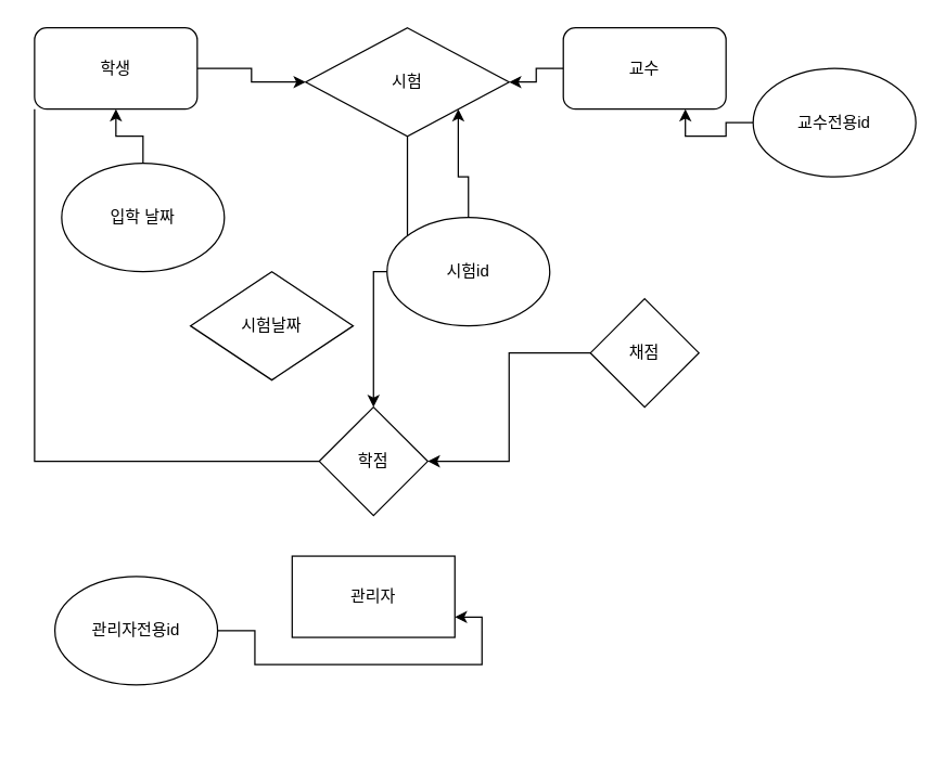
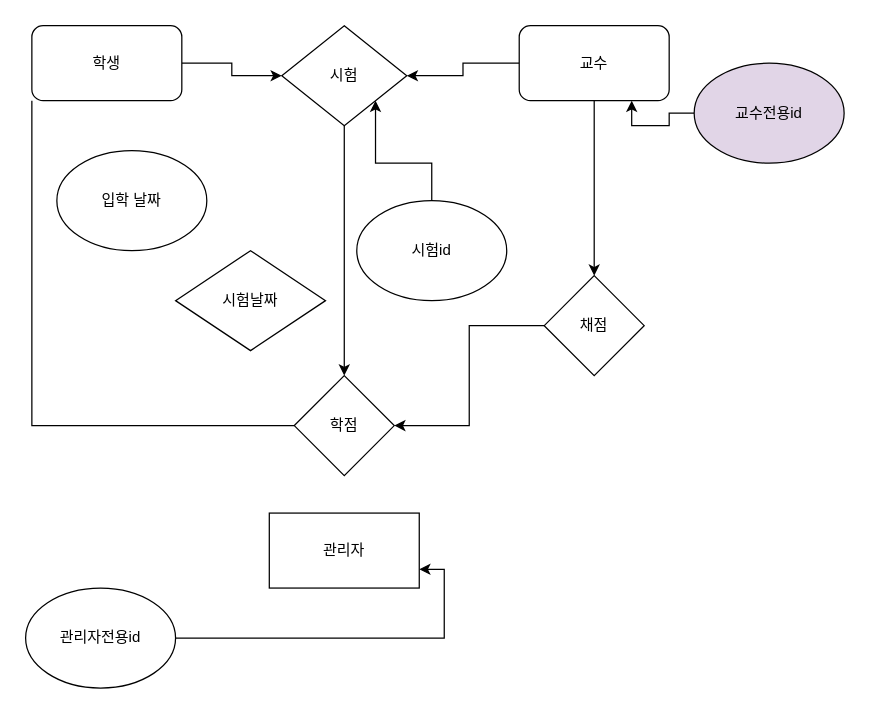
- <mxCell id="15" value="시험" style="rhombus;whiteSpace=wrap;html=1;" vertex="1" parent="1"><mxGeometry x="225" y="20" width="150" height="80" as="geometry" /></mxCell>
+ <mxCell id="15" value="시험" style="rhombus;whiteSpace=wrap;html=1;" vertex="1" parent="1"><mxGeometry x="225" y="20" width="100" height="80" as="geometry" /></mxCell>
- <mxCell id="11" value="교수전용id" style="ellipse;whiteSpace=wrap;html=1;" vertex="1" parent="1"><mxGeometry x="555" y="50" width="120" height="80" as="geometry" /></mxCell>
+ <mxCell id="11" value="교수전용id" style="ellipse;whiteSpace=wrap;html=1;fillColor=#e1d5e7;" vertex="1" parent="1"><mxGeometry x="555" y="50" width="120" height="80" as="geometry" /></mxCell>
- <mxCell id="8" style="edgeStyle=orthogonalEdgeStyle;rounded=0;orthogonalLoop=1;jettySize=auto;html=1;" edge="1" parent="1" source="9" target="3"><mxGeometry relative="1" as="geometry" /></mxCell>
+ <mxCell id="5" style="edgeStyle=orthogonalEdgeStyle;rounded=0;orthogonalLoop=1;jettySize=auto;html=1;entryX=0.5;entryY=0;entryDx=0;entryDy=0;" edge="1" parent="1" source="6" target="22"><mxGeometry relative="1" as="geometry" /></mxCell>
- <mxCell id="13" value="관리자전용id" style="ellipse;whiteSpace=wrap;html=1;" vertex="1" parent="1"><mxGeometry x="40" y="425" width="120" height="80" as="geometry" /></mxCell>
+ <mxCell id="13" value="관리자전용id" style="ellipse;whiteSpace=wrap;html=1;" vertex="1" parent="1"><mxGeometry x="20" y="470" width="120" height="80" as="geometry" /></mxCell>
